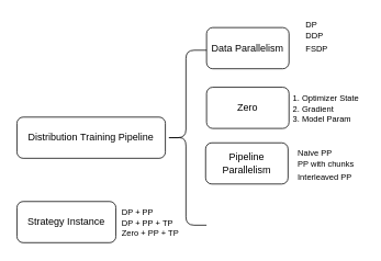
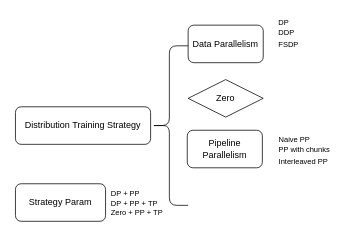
- <mxCell id="5" value="Zero" style="rounded=1;whiteSpace=wrap;html=1;" vertex="1" parent="1"><mxGeometry x="250" y="105.5" width="100" height="50" as="geometry" /></mxCell>
+ <mxCell id="5" value="Zero" style="rhombus;whiteSpace=wrap;html=1;" vertex="1" parent="1"><mxGeometry x="250" y="105.5" width="100" height="50" as="geometry" /></mxCell>
- <mxCell id="7" value="&lt;div style=&quot;text-align: left;&quot;&gt;&lt;span style=&quot;font-size: 10px; background-color: initial;&quot;&gt;1. Optimizer State&lt;/span&gt;&lt;/div&gt;&lt;font style=&quot;font-size: 10px;&quot;&gt;&lt;div style=&quot;text-align: left;&quot;&gt;&lt;span style=&quot;background-color: initial;&quot;&gt;2. Gradient&lt;/span&gt;&lt;/div&gt;&lt;div style=&quot;text-align: left;&quot;&gt;&lt;span style=&quot;background-color: initial;&quot;&gt;3. Model Param&lt;/span&gt;&lt;/div&gt;&lt;/font&gt;" style="text;html=1;strokeColor=none;fillColor=none;align=center;verticalAlign=middle;whiteSpace=wrap;rounded=0;" vertex="1" parent="1"><mxGeometry x="350" y="108" width="90" height="45" as="geometry" /></mxCell>
- <mxCell id="2" value="Distribution Training Pipeline" style="rounded=1;whiteSpace=wrap;html=1;" vertex="1" parent="1"><mxGeometry x="20" y="141.75" width="180" height="50" as="geometry" /></mxCell>
+ <mxCell id="2" value="Distribution Training Strategy" style="rounded=1;whiteSpace=wrap;html=1;" vertex="1" parent="1"><mxGeometry x="20" y="141.75" width="180" height="50" as="geometry" /></mxCell>
- <mxCell id="11" value="&lt;div style=&quot;text-align: left;&quot;&gt;&lt;span style=&quot;font-size: 10px;&quot;&gt;Naive PP&lt;/span&gt;&lt;/div&gt;&lt;div style=&quot;text-align: left;&quot;&gt;&lt;span style=&quot;font-size: 10px;&quot;&gt;PP with chunks&lt;/span&gt;&lt;/div&gt;&lt;div style=&quot;text-align: left;&quot;&gt;&lt;span style=&quot;font-size: 10px;&quot;&gt;Interleaved PP&lt;/span&gt;&lt;/div&gt;" style="text;html=1;strokeColor=none;fillColor=none;align=center;verticalAlign=middle;whiteSpace=wrap;rounded=0;" vertex="1" parent="1"><mxGeometry x="350" y="175.5" width="90" height="47.5" as="geometry" /></mxCell>
+ <mxCell id="11" value="&lt;div style=&quot;text-align: left;&quot;&gt;&lt;span style=&quot;font-size: 10px;&quot;&gt;Naive PP&lt;/span&gt;&lt;/div&gt;&lt;div style=&quot;text-align: left;&quot;&gt;&lt;span style=&quot;font-size: 10px;&quot;&gt;PP with chunks&lt;/span&gt;&lt;/div&gt;&lt;div style=&quot;text-align: left;&quot;&gt;&lt;span style=&quot;font-size: 10px;&quot;&gt;Interleaved PP&lt;/span&gt;&lt;/div&gt;" style="text;html=1;strokeColor=none;fillColor=none;align=center;verticalAlign=middle;whiteSpace=wrap;rounded=0;" vertex="1" parent="1"><mxGeometry x="360" y="175.5" width="90" height="47.5" as="geometry" /></mxCell>
- <mxCell id="9" value="Strategy Instance" style="rounded=1;whiteSpace=wrap;html=1;" vertex="1" parent="1"><mxGeometry x="20" y="244.25" width="120" height="50" as="geometry" /></mxCell>
+ <mxCell id="9" value="Strategy Param" style="rounded=1;whiteSpace=wrap;html=1;" vertex="1" parent="1"><mxGeometry x="20" y="244.25" width="120" height="50" as="geometry" /></mxCell>
